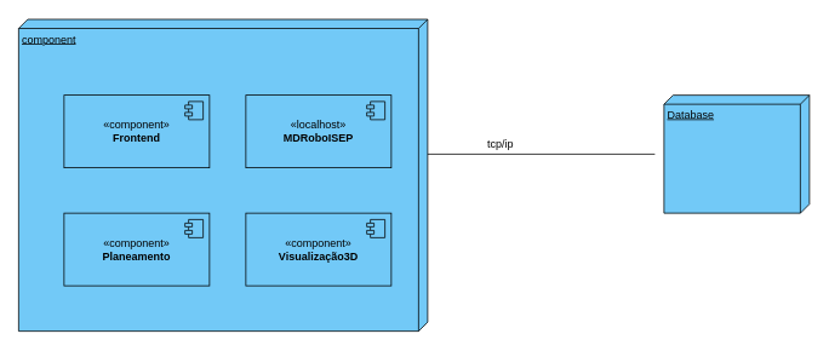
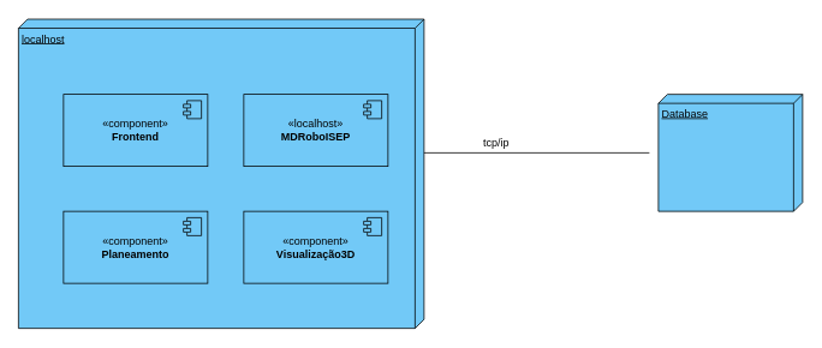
- <mxCell id="2" value="component" style="verticalAlign=top;align=left;spacingTop=8;spacingLeft=2;spacingRight=12;shape=cube;size=10;direction=south;fontStyle=4;html=1;whiteSpace=wrap;fillColor=#72C9F7;" parent="1" vertex="1"><mxGeometry x="20" y="20.5" width="450" height="343.5" as="geometry" /></mxCell>
+ <mxCell id="2" value="localhost" style="verticalAlign=top;align=left;spacingTop=8;spacingLeft=2;spacingRight=12;shape=cube;size=10;direction=south;fontStyle=4;html=1;whiteSpace=wrap;fillColor=#72C9F7;" parent="1" vertex="1"><mxGeometry x="20" y="20.5" width="450" height="343.5" as="geometry" /></mxCell>
